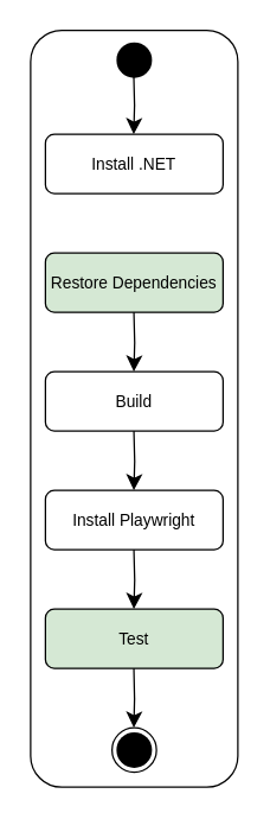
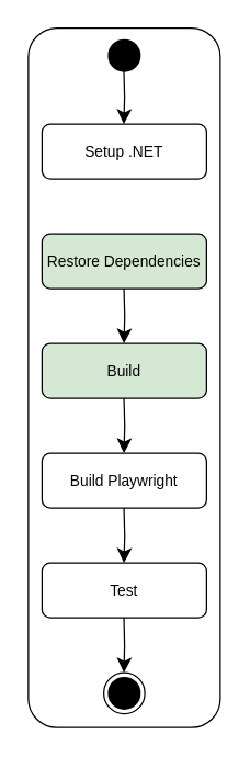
- <mxCell id="6" value="&lt;span style=&quot;font-size: 11px;&quot;&gt;Install .NET&lt;/span&gt;" style="rounded=1;whiteSpace=wrap;html=1;fontSize=12;glass=0;strokeWidth=1;shadow=0;" vertex="1" parent="1"><mxGeometry x="30" y="90" width="120" height="40" as="geometry" /></mxCell>
+ <mxCell id="6" value="&lt;span style=&quot;font-size: 11px;&quot;&gt;Setup .NET&lt;/span&gt;" style="rounded=1;whiteSpace=wrap;html=1;fontSize=12;glass=0;strokeWidth=1;shadow=0;" vertex="1" parent="1"><mxGeometry x="30" y="90" width="120" height="40" as="geometry" /></mxCell>
- <mxCell id="9" value="&lt;span style=&quot;font-size: 11px;&quot;&gt;Build&lt;/span&gt;" style="rounded=1;whiteSpace=wrap;html=1;fontSize=12;glass=0;strokeWidth=1;shadow=0;" vertex="1" parent="1"><mxGeometry x="30" y="250" width="120" height="40" as="geometry" /></mxCell>
+ <mxCell id="9" value="&lt;span style=&quot;font-size: 11px;&quot;&gt;Build&lt;/span&gt;" style="rounded=1;whiteSpace=wrap;html=1;fontSize=12;glass=0;strokeWidth=1;shadow=0;fillColor=#d5e8d4;" vertex="1" parent="1"><mxGeometry x="30" y="250" width="120" height="40" as="geometry" /></mxCell>
- <mxCell id="10" value="&lt;span style=&quot;font-size: 11px;&quot;&gt;Install Playwright&lt;/span&gt;" style="rounded=1;whiteSpace=wrap;html=1;fontSize=12;glass=0;strokeWidth=1;shadow=0;" vertex="1" parent="1"><mxGeometry x="30" y="330" width="120" height="40" as="geometry" /></mxCell>
+ <mxCell id="10" value="&lt;span style=&quot;font-size: 11px;&quot;&gt;Build Playwright&lt;/span&gt;" style="rounded=1;whiteSpace=wrap;html=1;fontSize=12;glass=0;strokeWidth=1;shadow=0;" vertex="1" parent="1"><mxGeometry x="30" y="330" width="120" height="40" as="geometry" /></mxCell>
- <mxCell id="11" value="&lt;span style=&quot;font-size: 11px;&quot;&gt;Test&lt;/span&gt;" style="rounded=1;whiteSpace=wrap;html=1;fontSize=12;glass=0;strokeWidth=1;shadow=0;fillColor=#d5e8d4;" vertex="1" parent="1"><mxGeometry x="30" y="410" width="120" height="40" as="geometry" /></mxCell>
+ <mxCell id="11" value="&lt;span style=&quot;font-size: 11px;&quot;&gt;Test&lt;/span&gt;" style="rounded=1;whiteSpace=wrap;html=1;fontSize=12;glass=0;strokeWidth=1;shadow=0;" vertex="1" parent="1"><mxGeometry x="30" y="410" width="120" height="40" as="geometry" /></mxCell>
